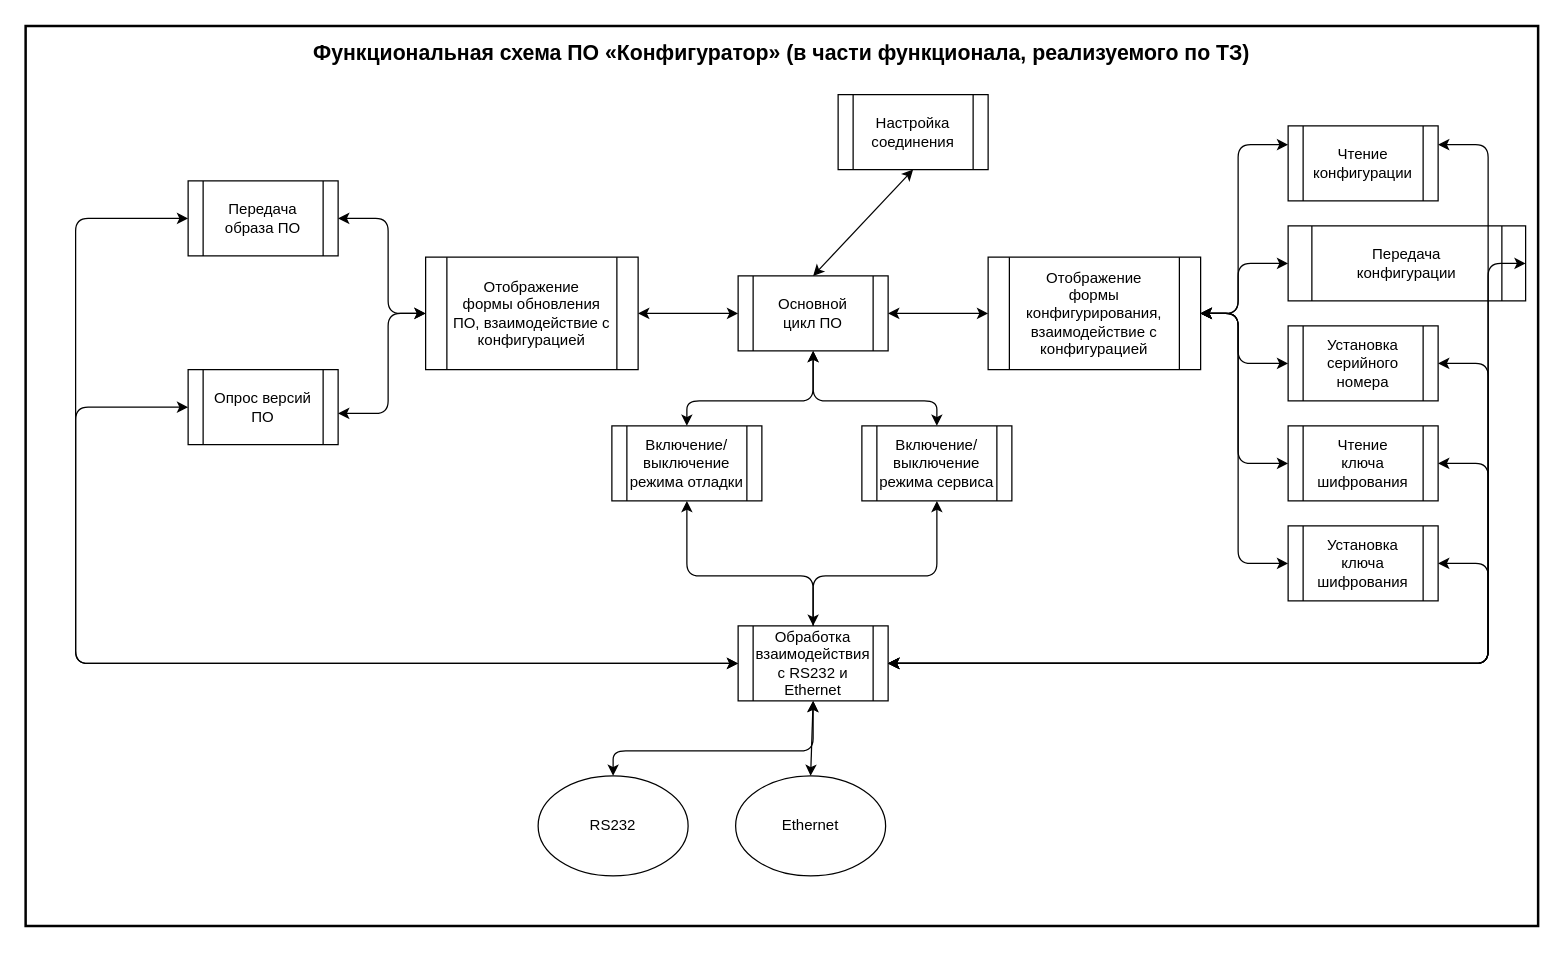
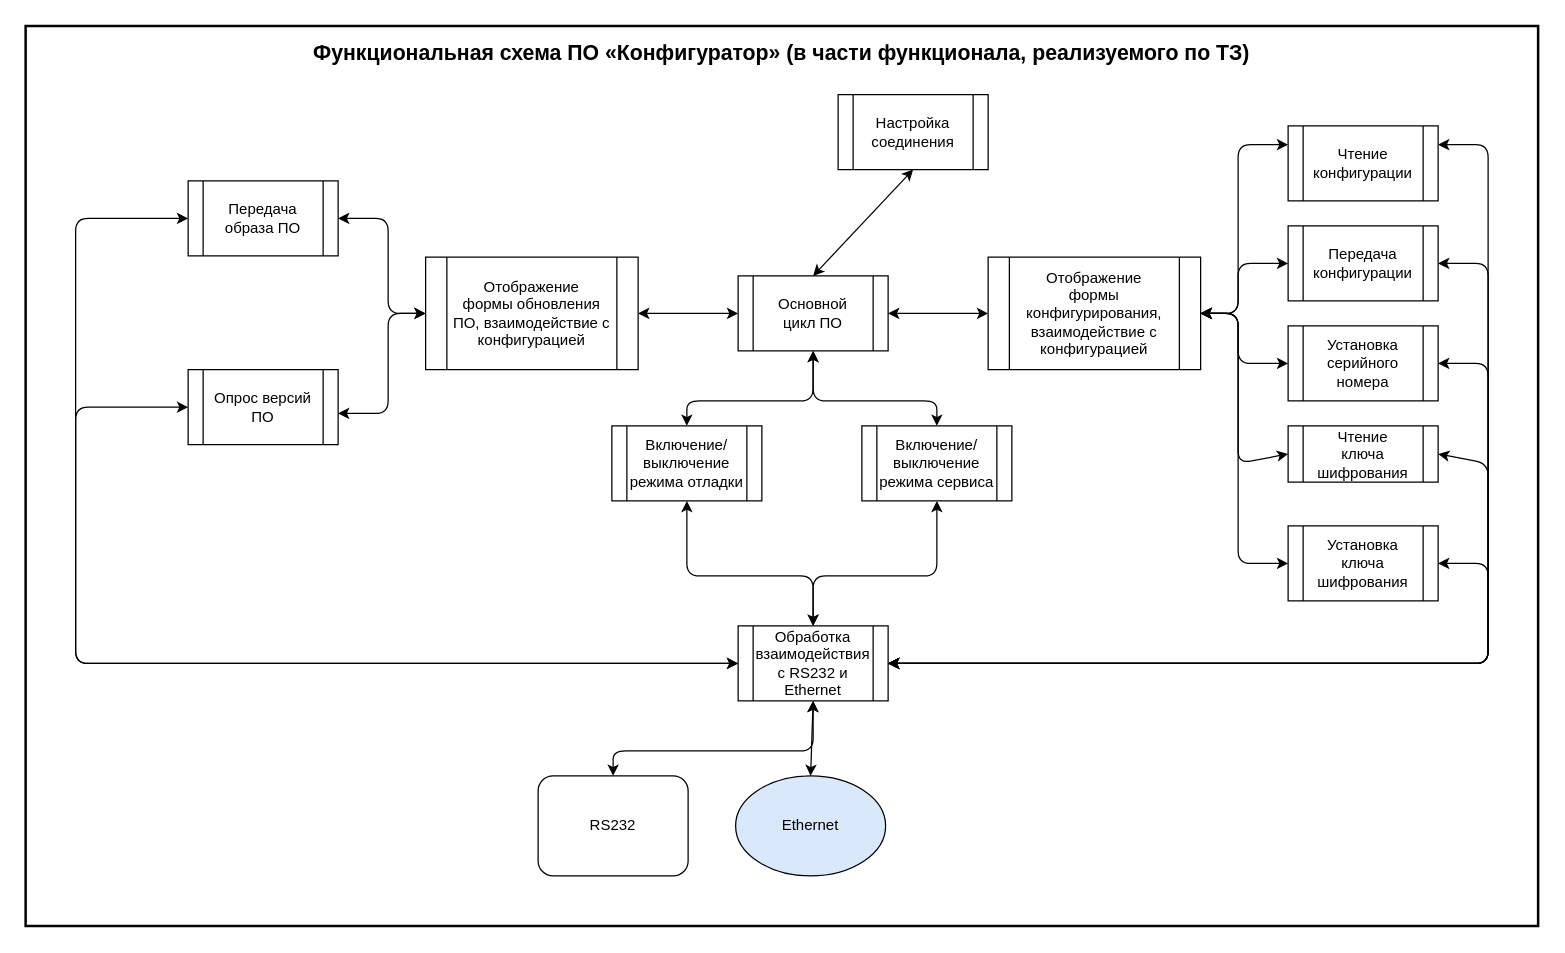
- <mxCell id="6" value="Передача&lt;br&gt;конфигурации" style="shape=process;whiteSpace=wrap;html=1;backgroundOutline=1;" parent="1" vertex="1"><mxGeometry x="1030" y="180" width="190" height="60" as="geometry" /></mxCell>
+ <mxCell id="6" value="Передача&lt;br&gt;конфигурации" style="shape=process;whiteSpace=wrap;html=1;backgroundOutline=1;" parent="1" vertex="1"><mxGeometry x="1030" y="180" width="120" height="60" as="geometry" /></mxCell>
- <mxCell id="8" value="Чтение&lt;br&gt;ключа шифрования" style="shape=process;whiteSpace=wrap;html=1;backgroundOutline=1;" parent="1" vertex="1"><mxGeometry x="1030" y="340" width="120" height="60" as="geometry" /></mxCell>
+ <mxCell id="8" value="Чтение&lt;br&gt;ключа шифрования" style="shape=process;whiteSpace=wrap;html=1;backgroundOutline=1;" parent="1" vertex="1"><mxGeometry x="1030" y="340" width="120" height="45" as="geometry" /></mxCell>
- <mxCell id="27" value="" style="endArrow=none;startArrow=classic;html=1;exitX=0.5;exitY=1;exitDx=0;exitDy=0;entryX=0.5;entryY=0;entryDx=0;entryDy=0;edgeStyle=orthogonalEdgeStyle;" parent="1" source="24" target="10" edge="1"><mxGeometry width="50" height="50" relative="1" as="geometry"><mxPoint x="650" y="370" as="sourcePoint" /><mxPoint x="700" y="320" as="targetPoint" /><Array as="points"><mxPoint x="749" y="460" /><mxPoint x="650" y="460" /></Array></mxGeometry></mxCell>
+ <mxCell id="27" value="" style="endArrow=classic;startArrow=classic;html=1;exitX=0.5;exitY=1;exitDx=0;exitDy=0;entryX=0.5;entryY=0;entryDx=0;entryDy=0;edgeStyle=orthogonalEdgeStyle;" parent="1" source="24" target="10" edge="1"><mxGeometry width="50" height="50" relative="1" as="geometry"><mxPoint x="650" y="370" as="sourcePoint" /><mxPoint x="700" y="320" as="targetPoint" /><Array as="points"><mxPoint x="749" y="460" /><mxPoint x="650" y="460" /></Array></mxGeometry></mxCell>
- <mxCell id="12" value="RS232" style="ellipse;whiteSpace=wrap;html=1;" parent="1" vertex="1"><mxGeometry x="430" y="620" width="120" height="80" as="geometry" /></mxCell>
+ <mxCell id="12" value="RS232" style="whiteSpace=wrap;html=1;rounded=1;" parent="1" vertex="1"><mxGeometry x="430" y="620" width="120" height="80" as="geometry" /></mxCell>
- <mxCell id="11" value="Ethernet" style="ellipse;whiteSpace=wrap;html=1;" parent="1" vertex="1"><mxGeometry x="588" y="620" width="120" height="80" as="geometry" /></mxCell>
+ <mxCell id="11" value="Ethernet" style="ellipse;whiteSpace=wrap;html=1;fillColor=#dae8fc;" parent="1" vertex="1"><mxGeometry x="588" y="620" width="120" height="80" as="geometry" /></mxCell>
